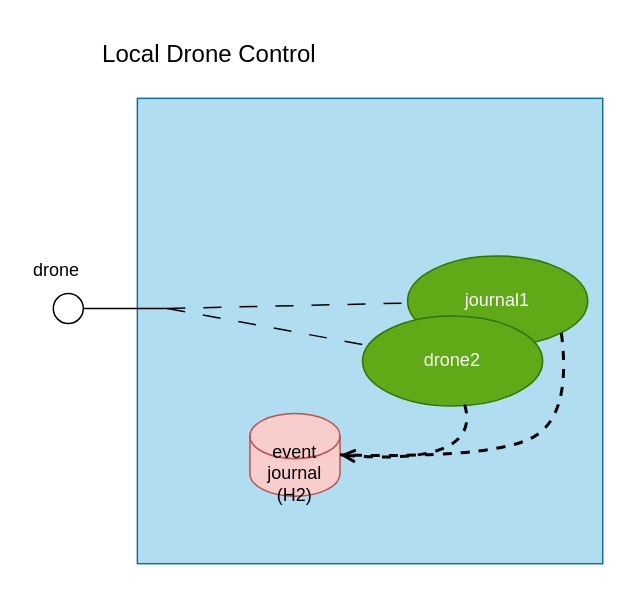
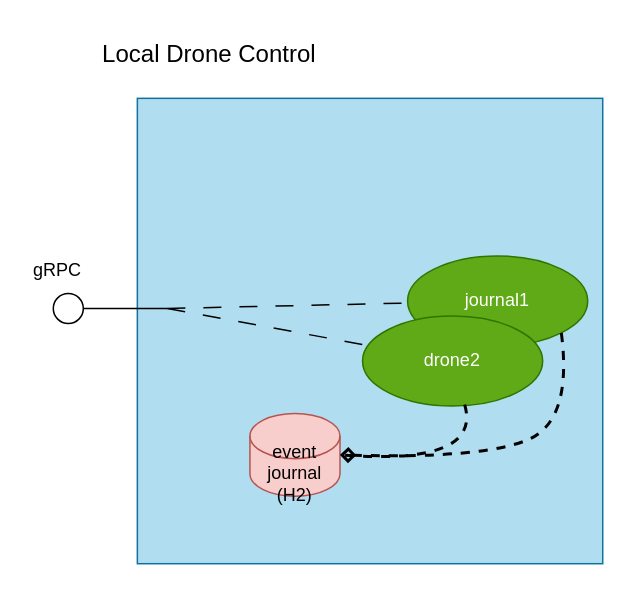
- <mxCell id="13" value="drone" style="text;html=1;strokeColor=none;fillColor=none;align=left;verticalAlign=middle;whiteSpace=wrap;rounded=0;fontSize=12;" vertex="1" parent="1"><mxGeometry x="20" y="165" width="50" height="30" as="geometry" /></mxCell>
+ <mxCell id="13" value="gRPC" style="text;html=1;strokeColor=none;fillColor=none;align=left;verticalAlign=middle;whiteSpace=wrap;rounded=0;fontSize=12;" vertex="1" parent="1"><mxGeometry x="20" y="165" width="50" height="30" as="geometry" /></mxCell>
- <mxCell id="7" value="" style="endArrow=none;html=1;exitX=1;exitY=1;exitDx=0;exitDy=0;strokeWidth=2;endFill=0;dashed=1;curved=1;entryX=1;entryY=0.5;entryDx=0;entryDy=0;entryPerimeter=0;" parent="1" source="4" target="3" edge="1"><mxGeometry width="50" height="50" relative="1" as="geometry"><mxPoint x="319" y="279" as="sourcePoint" /><mxPoint x="321" y="340" as="targetPoint" /><Array as="points"><mxPoint x="381" y="280" /><mxPoint x="321" y="305" /></Array></mxGeometry></mxCell>
+ <mxCell id="7" value="" style="endArrow=diamond;html=1;exitX=1;exitY=1;exitDx=0;exitDy=0;strokeWidth=2;endFill=0;dashed=1;curved=1;entryX=1;entryY=0.5;entryDx=0;entryDy=0;entryPerimeter=0;" parent="1" source="4" target="3" edge="1"><mxGeometry width="50" height="50" relative="1" as="geometry"><mxPoint x="319" y="279" as="sourcePoint" /><mxPoint x="321" y="340" as="targetPoint" /><Array as="points"><mxPoint x="381" y="280" /><mxPoint x="321" y="305" /></Array></mxGeometry></mxCell>
- <mxCell id="6" value="" style="endArrow=open;html=1;exitX=0.567;exitY=0.983;exitDx=0;exitDy=0;exitPerimeter=0;entryX=1;entryY=0.5;entryDx=0;entryDy=0;entryPerimeter=0;strokeWidth=2;endFill=0;jumpStyle=none;strokeColor=default;dashed=1;curved=1;" parent="1" source="5" target="3" edge="1"><mxGeometry width="50" height="50" relative="1" as="geometry"><mxPoint x="551" y="450" as="sourcePoint" /><mxPoint x="311" y="340" as="targetPoint" /><Array as="points"><mxPoint x="321" y="310" /></Array></mxGeometry></mxCell>
+ <mxCell id="6" value="" style="endArrow=none;html=1;exitX=0.567;exitY=0.983;exitDx=0;exitDy=0;exitPerimeter=0;entryX=1;entryY=0.5;entryDx=0;entryDy=0;entryPerimeter=0;strokeWidth=2;endFill=0;jumpStyle=none;strokeColor=default;dashed=1;curved=1;" parent="1" source="5" target="3" edge="1"><mxGeometry width="50" height="50" relative="1" as="geometry"><mxPoint x="551" y="450" as="sourcePoint" /><mxPoint x="311" y="340" as="targetPoint" /><Array as="points"><mxPoint x="321" y="310" /></Array></mxGeometry></mxCell>
